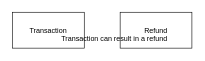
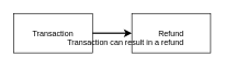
+ <mxCell id="4" edge="1" parent="1" source="2" target="3" style="edgeStyle=orthogonalEdgeStyle;rounded=1;strokeColor=#000000;strokeWidth=2;"><mxGeometry relative="1" as="geometry" /></mxCell>
